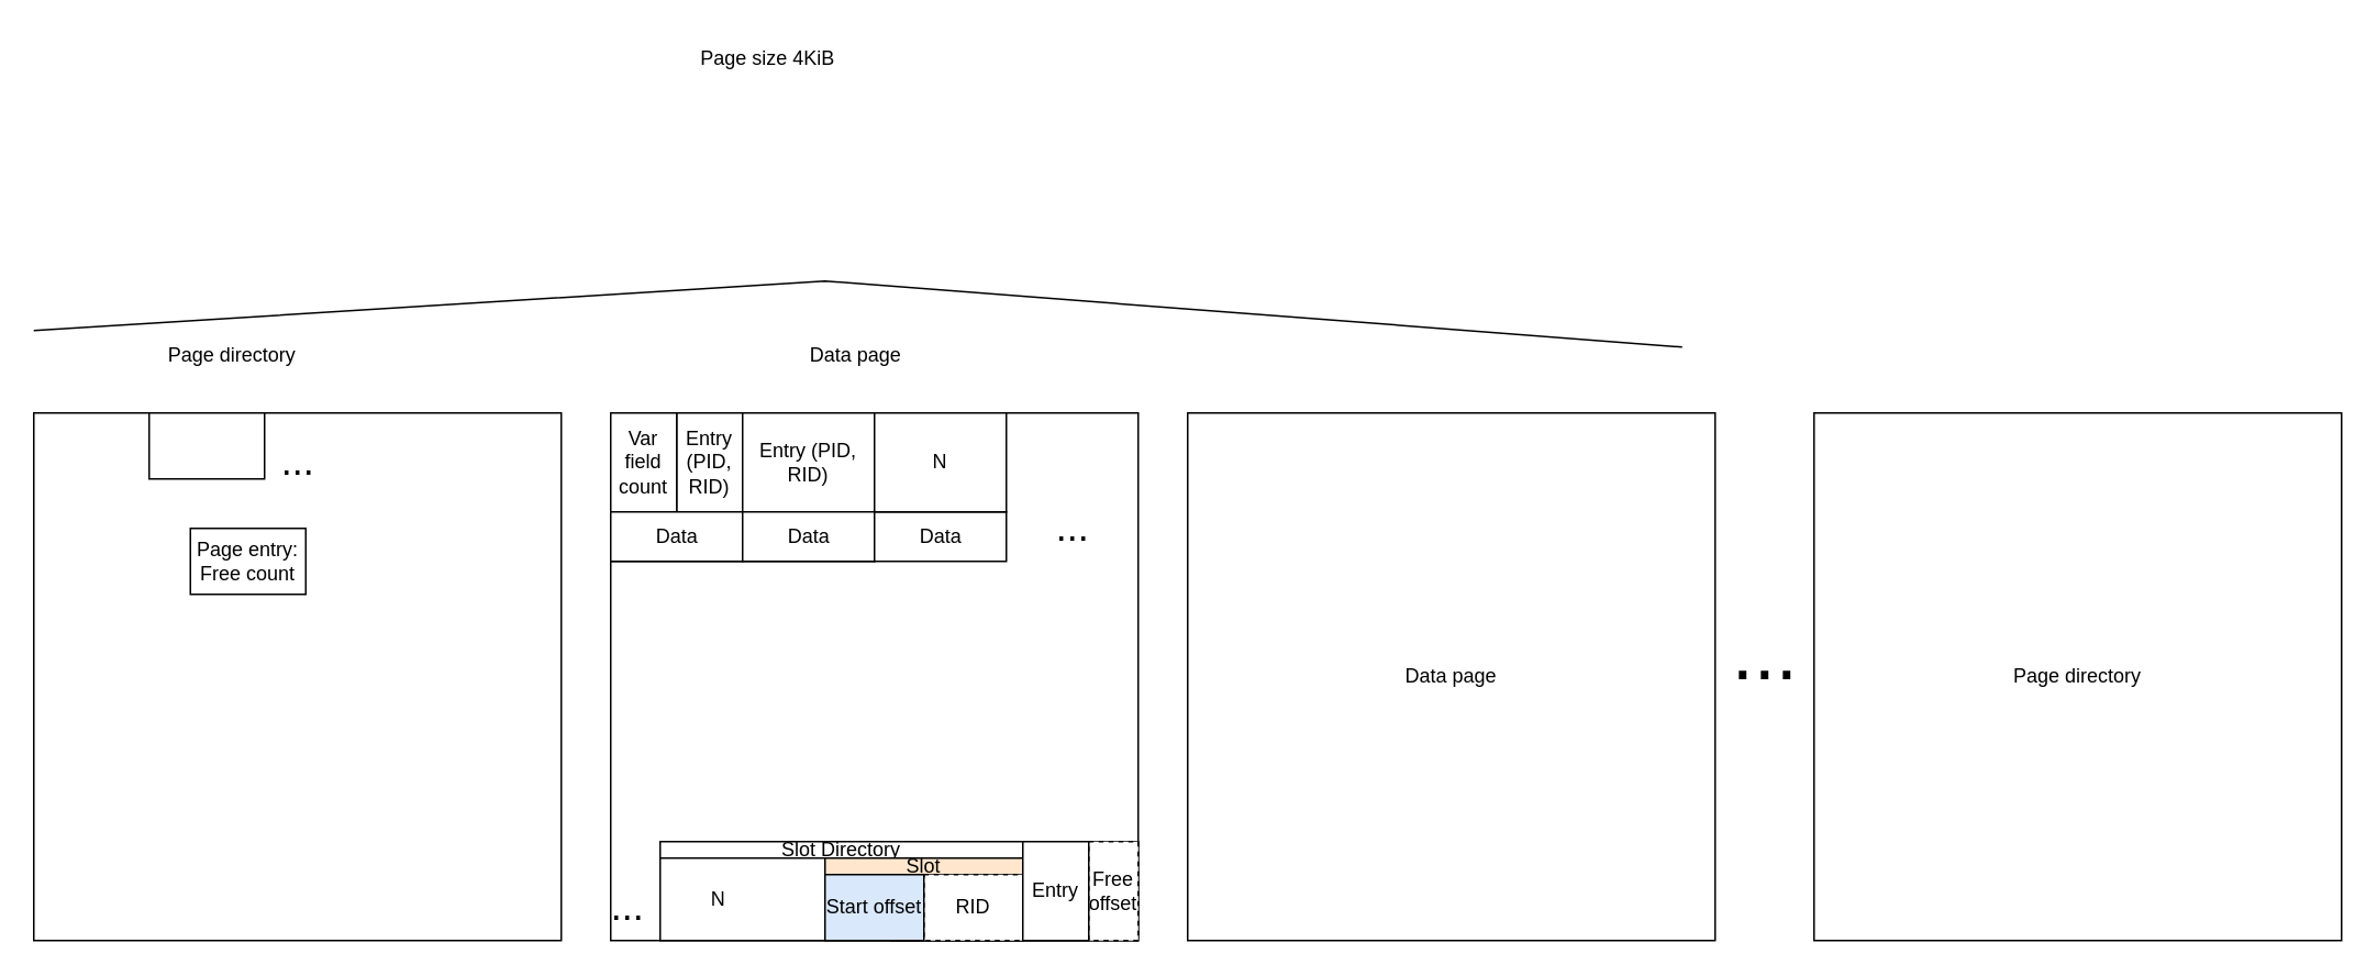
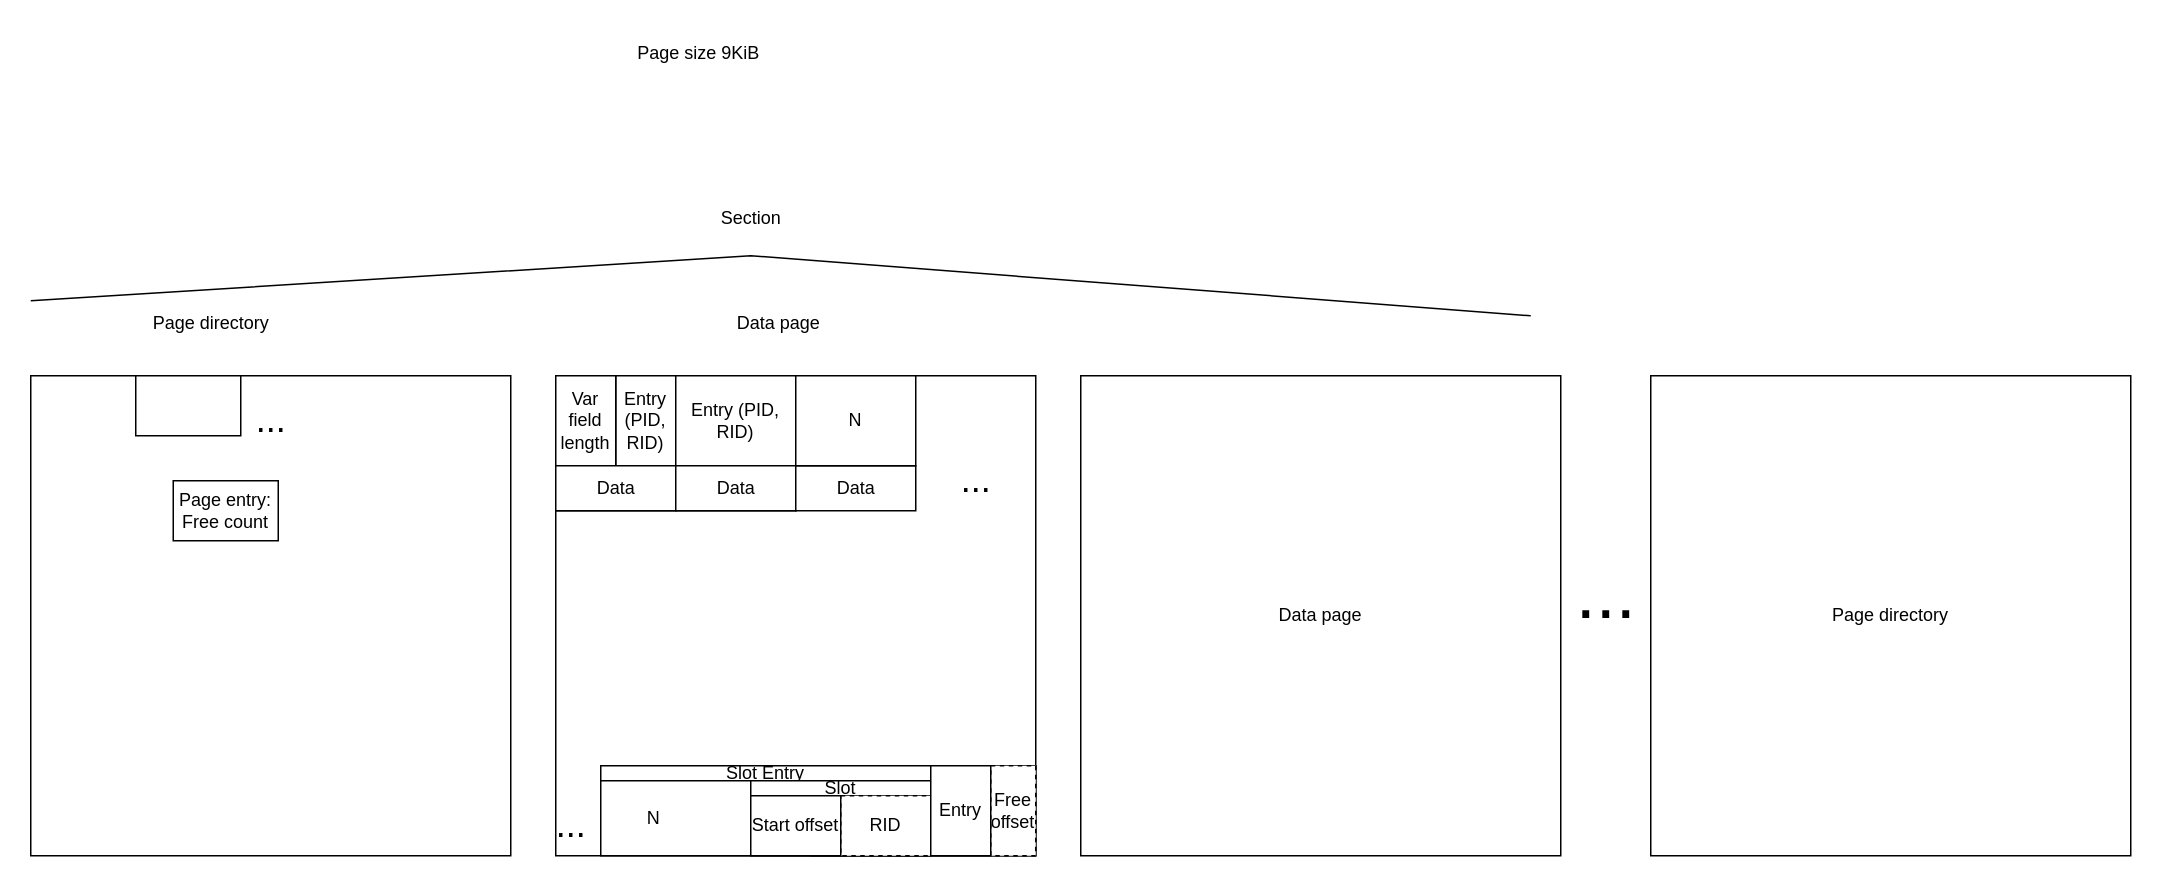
- <mxCell id="31" value="Page size 4KiB" style="text;html=1;align=center;verticalAlign=middle;resizable=0;points=[];autosize=1;strokeColor=none;fillColor=none;" parent="1" vertex="1"><mxGeometry x="415" y="20" width="100" height="30" as="geometry" /></mxCell>
+ <mxCell id="31" value="Page size 9KiB" style="text;html=1;align=center;verticalAlign=middle;resizable=0;points=[];autosize=1;strokeColor=none;fillColor=none;" parent="1" vertex="1"><mxGeometry x="415" y="20" width="100" height="30" as="geometry" /></mxCell>
+ <mxCell id="36" value="Section" style="text;html=1;align=center;verticalAlign=middle;resizable=0;points=[];autosize=1;strokeColor=none;fillColor=none;" parent="1" vertex="1"><mxGeometry x="470" y="130" width="60" height="30" as="geometry" /></mxCell>
- <mxCell id="20" value="Var field count" style="rounded=0;whiteSpace=wrap;html=1;" parent="1" vertex="1"><mxGeometry x="370" y="250" width="40" height="60" as="geometry" /></mxCell>
+ <mxCell id="20" value="Var field length" style="rounded=0;whiteSpace=wrap;html=1;" parent="1" vertex="1"><mxGeometry x="370" y="250" width="40" height="60" as="geometry" /></mxCell>
- <mxCell id="11" value="Slot Directory" style="rounded=0;whiteSpace=wrap;html=1;" parent="1" vertex="1"><mxGeometry x="400" y="510" width="220" height="10" as="geometry" /></mxCell>
+ <mxCell id="11" value="Slot Entry" style="rounded=0;whiteSpace=wrap;html=1;" parent="1" vertex="1"><mxGeometry x="400" y="510" width="220" height="10" as="geometry" /></mxCell>
- <mxCell id="12" value="Slot" style="rounded=0;whiteSpace=wrap;html=1;fillColor=#ffe6cc;" parent="1" vertex="1"><mxGeometry x="500" y="520" width="120" height="10" as="geometry" /></mxCell>
+ <mxCell id="12" value="Slot" style="rounded=0;whiteSpace=wrap;html=1;" parent="1" vertex="1"><mxGeometry x="500" y="520" width="120" height="10" as="geometry" /></mxCell>
- <mxCell id="30" value="Start offset" style="rounded=0;whiteSpace=wrap;html=1;fillColor=#dae8fc;" parent="1" vertex="1"><mxGeometry x="500" y="530" width="60" height="40" as="geometry" /></mxCell>
+ <mxCell id="30" value="Start offset" style="rounded=0;whiteSpace=wrap;html=1;" parent="1" vertex="1"><mxGeometry x="500" y="530" width="60" height="40" as="geometry" /></mxCell>
